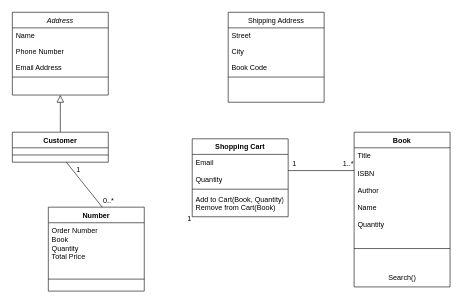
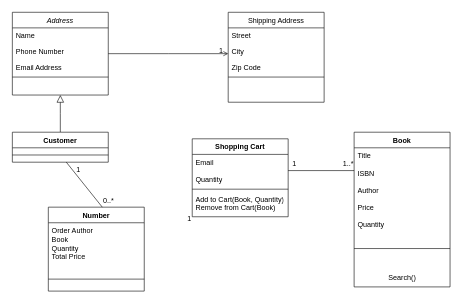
+ <mxCell id="13" value="" style="endArrow=open;shadow=0;strokeWidth=1;rounded=0;endFill=1;edgeStyle=elbowEdgeStyle;elbow=vertical;" parent="1" source="2" target="8" edge="1"><mxGeometry x="0.5" y="41" relative="1" as="geometry"><mxPoint x="360" y="92" as="sourcePoint" /><mxPoint x="520" y="92" as="targetPoint" /><mxPoint x="-40" y="32" as="offset" /></mxGeometry></mxCell>
+ <mxCell id="14" value="1" style="resizable=0;align=right;verticalAlign=bottom;labelBackgroundColor=none;fontSize=12;" parent="13" connectable="0" vertex="1"><mxGeometry x="1" relative="1" as="geometry"><mxPoint x="-7" y="4" as="offset" /></mxGeometry></mxCell>
- <mxCell id="11" value="Book Code" style="text;align=left;verticalAlign=top;spacingLeft=4;spacingRight=4;overflow=hidden;rotatable=0;points=[[0,0.5],[1,0.5]];portConstraint=eastwest;rounded=0;shadow=0;html=0;" parent="8" vertex="1"><mxGeometry y="78" width="160" height="26" as="geometry" /></mxCell>
+ <mxCell id="11" value="Zip Code" style="text;align=left;verticalAlign=top;spacingLeft=4;spacingRight=4;overflow=hidden;rotatable=0;points=[[0,0.5],[1,0.5]];portConstraint=eastwest;rounded=0;shadow=0;html=0;" parent="8" vertex="1"><mxGeometry y="78" width="160" height="26" as="geometry" /></mxCell>
- <mxCell id="16" value="Title&lt;br&gt;&lt;br&gt;ISBN&lt;br&gt;&lt;br&gt;Author&lt;br&gt;&lt;br&gt;Name&lt;br&gt;&lt;br&gt;Quantity" style="text;strokeColor=none;fillColor=none;align=left;verticalAlign=top;spacingLeft=4;spacingRight=4;overflow=hidden;rotatable=0;points=[[0,0.5],[1,0.5]];portConstraint=eastwest;whiteSpace=wrap;html=1;" vertex="1" parent="15"><mxGeometry y="26" width="160" height="134" as="geometry" /></mxCell>
+ <mxCell id="16" value="Title&lt;br&gt;&lt;br&gt;ISBN&lt;br&gt;&lt;br&gt;Author&lt;br&gt;&lt;br&gt;Price&lt;br&gt;&lt;br&gt;Quantity" style="text;strokeColor=none;fillColor=none;align=left;verticalAlign=top;spacingLeft=4;spacingRight=4;overflow=hidden;rotatable=0;points=[[0,0.5],[1,0.5]];portConstraint=eastwest;whiteSpace=wrap;html=1;" vertex="1" parent="15"><mxGeometry y="26" width="160" height="134" as="geometry" /></mxCell>
- <mxCell id="27" value="Order Number&lt;br&gt;Book&lt;br&gt;Quantity&lt;br&gt;Total Price" style="text;strokeColor=none;fillColor=none;align=left;verticalAlign=top;spacingLeft=4;spacingRight=4;overflow=hidden;rotatable=0;points=[[0,0.5],[1,0.5]];portConstraint=eastwest;whiteSpace=wrap;html=1;" vertex="1" parent="26"><mxGeometry y="26" width="160" height="74" as="geometry" /></mxCell>
+ <mxCell id="27" value="Order Author&lt;br&gt;Book&lt;br&gt;Quantity&lt;br&gt;Total Price" style="text;strokeColor=none;fillColor=none;align=left;verticalAlign=top;spacingLeft=4;spacingRight=4;overflow=hidden;rotatable=0;points=[[0,0.5],[1,0.5]];portConstraint=eastwest;whiteSpace=wrap;html=1;" vertex="1" parent="26"><mxGeometry y="26" width="160" height="74" as="geometry" /></mxCell>
